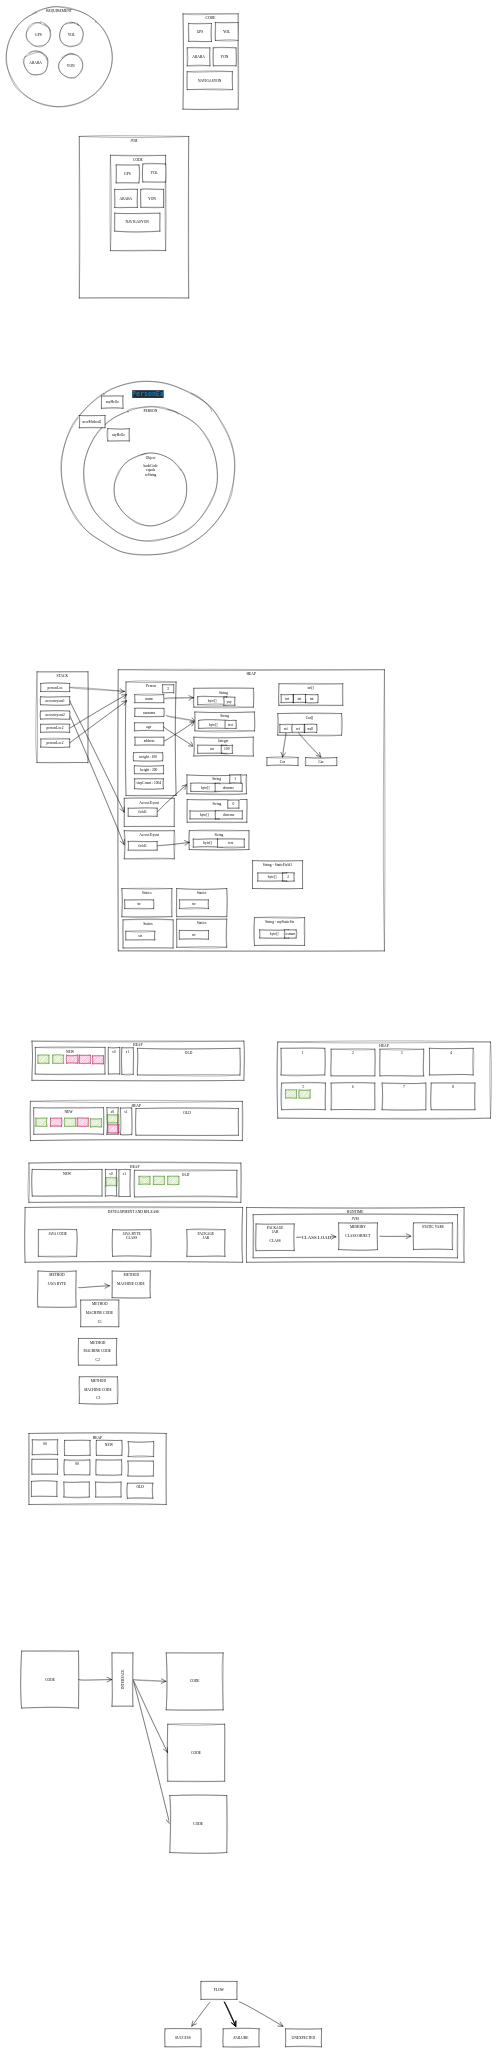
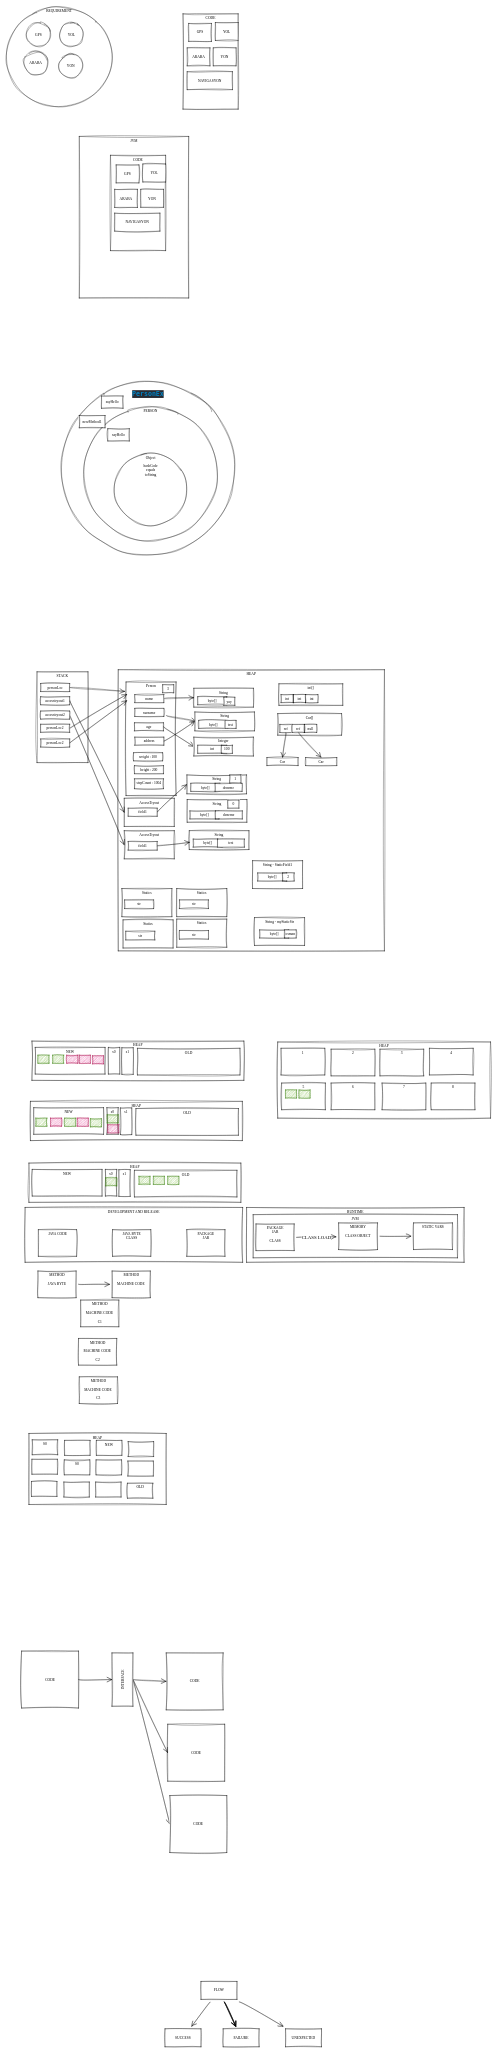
- <mxCell id="109" value="METHOD&lt;div&gt;&lt;br&gt;&lt;/div&gt;&lt;div&gt;JAVA BYTE&lt;/div&gt;" style="rounded=0;whiteSpace=wrap;html=1;sketch=1;hachureGap=4;jiggle=2;curveFitting=1;fontFamily=Verdana;verticalAlign=top;" parent="1" vertex="1"><mxGeometry x="126" y="4237" width="127.5" height="120" as="geometry" /></mxCell>
+ <mxCell id="109" value="METHOD&lt;div&gt;&lt;br&gt;&lt;/div&gt;&lt;div&gt;JAVA BYTE&lt;/div&gt;" style="rounded=0;whiteSpace=wrap;html=1;sketch=1;hachureGap=4;jiggle=2;curveFitting=1;fontFamily=Verdana;verticalAlign=top;" parent="1" vertex="1"><mxGeometry x="126" y="4237" width="127.5" height="89" as="geometry" /></mxCell>
